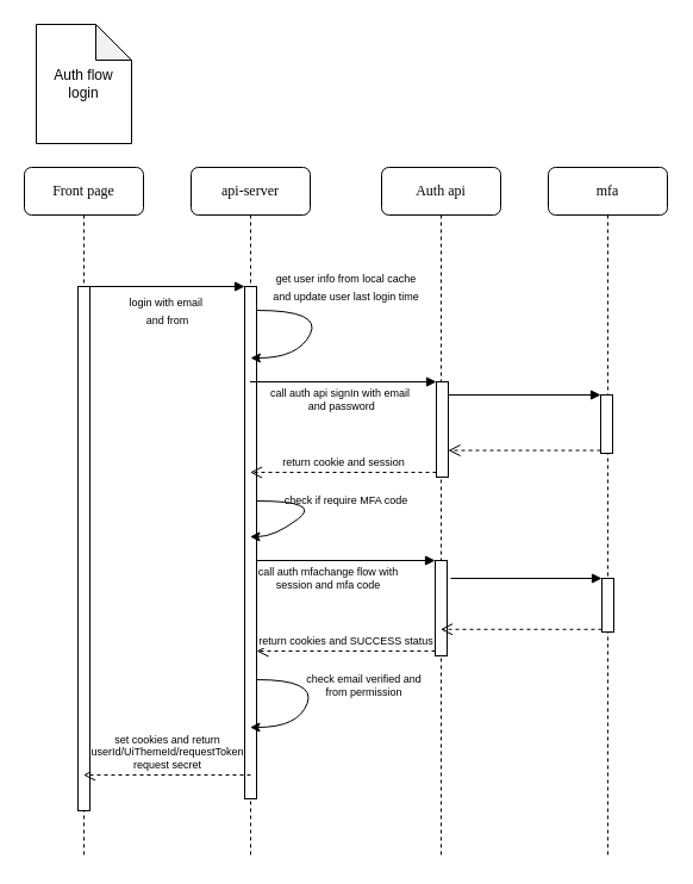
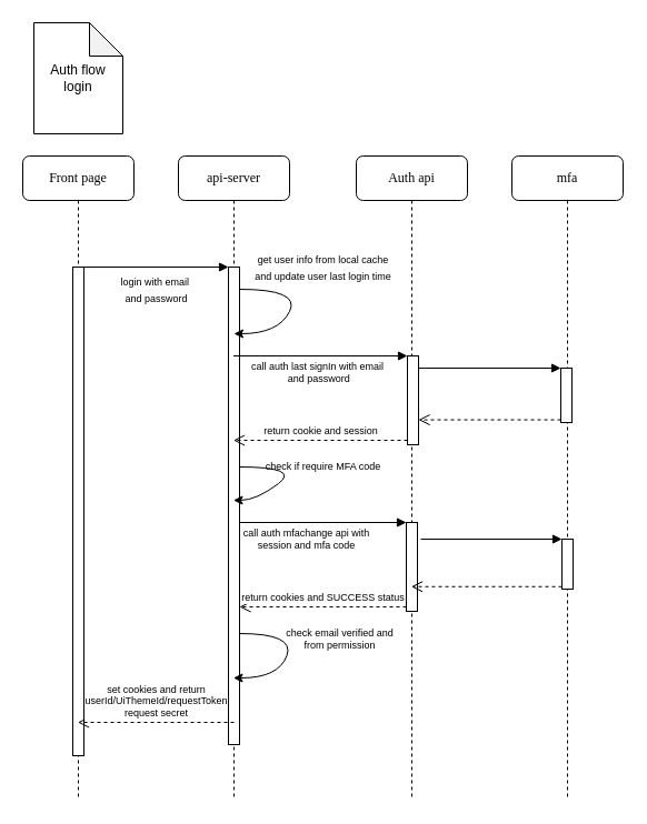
- <mxCell id="16" value="&lt;font style=&quot;font-size: 9px;&quot;&gt;login with email&amp;nbsp;&lt;br&gt;and from&lt;/font&gt;" style="text;html=1;align=center;verticalAlign=middle;resizable=0;points=[];autosize=1;strokeColor=none;fillColor=none;" vertex="1" parent="1"><mxGeometry x="100" y="240" width="80" height="40" as="geometry" /></mxCell>
+ <mxCell id="16" value="&lt;font style=&quot;font-size: 9px;&quot;&gt;login with email&amp;nbsp;&lt;br&gt;and password&lt;/font&gt;" style="text;html=1;align=center;verticalAlign=middle;resizable=0;points=[];autosize=1;strokeColor=none;fillColor=none;" vertex="1" parent="1"><mxGeometry x="100" y="240" width="80" height="40" as="geometry" /></mxCell>
- <mxCell id="21" value="call auth api signIn with email&lt;br&gt;&amp;nbsp;and password" style="text;html=1;align=center;verticalAlign=middle;resizable=0;points=[];autosize=1;strokeColor=none;fillColor=none;fontSize=9;" vertex="1" parent="1"><mxGeometry x="220" y="320" width="130" height="30" as="geometry" /></mxCell>
+ <mxCell id="21" value="call auth last signIn with email&lt;br&gt;&amp;nbsp;and password" style="text;html=1;align=center;verticalAlign=middle;resizable=0;points=[];autosize=1;strokeColor=none;fillColor=none;fontSize=9;" vertex="1" parent="1"><mxGeometry x="220" y="320" width="130" height="30" as="geometry" /></mxCell>
- <mxCell id="27" value="call auth mfachange flow with&lt;br&gt;session and mfa code" style="text;html=1;align=center;verticalAlign=middle;resizable=0;points=[];autosize=1;strokeColor=none;fillColor=none;fontSize=9;" vertex="1" parent="1"><mxGeometry x="210" y="470" width="130" height="30" as="geometry" /></mxCell>
+ <mxCell id="27" value="call auth mfachange api with&lt;br&gt;session and mfa code" style="text;html=1;align=center;verticalAlign=middle;resizable=0;points=[];autosize=1;strokeColor=none;fillColor=none;fontSize=9;" vertex="1" parent="1"><mxGeometry x="210" y="470" width="130" height="30" as="geometry" /></mxCell>
